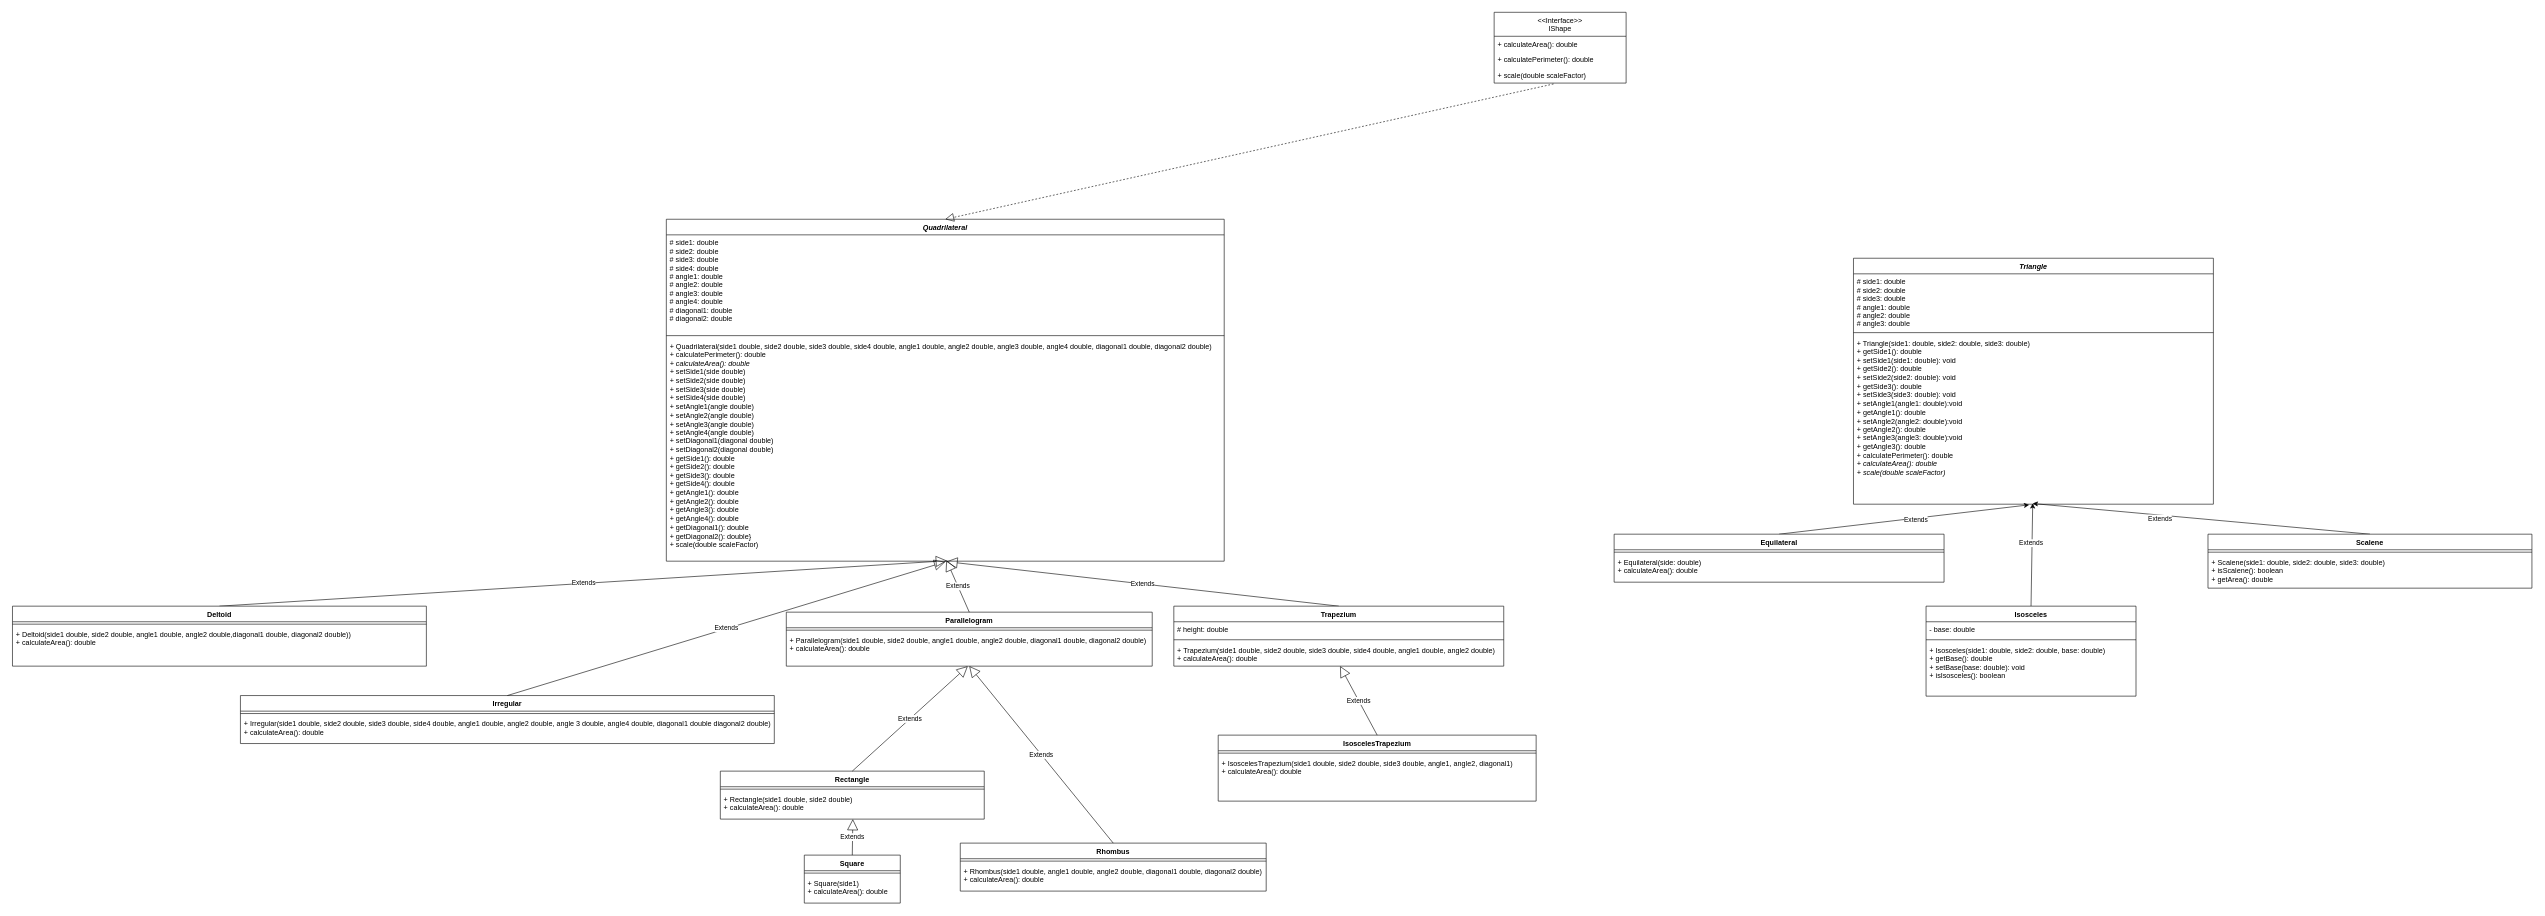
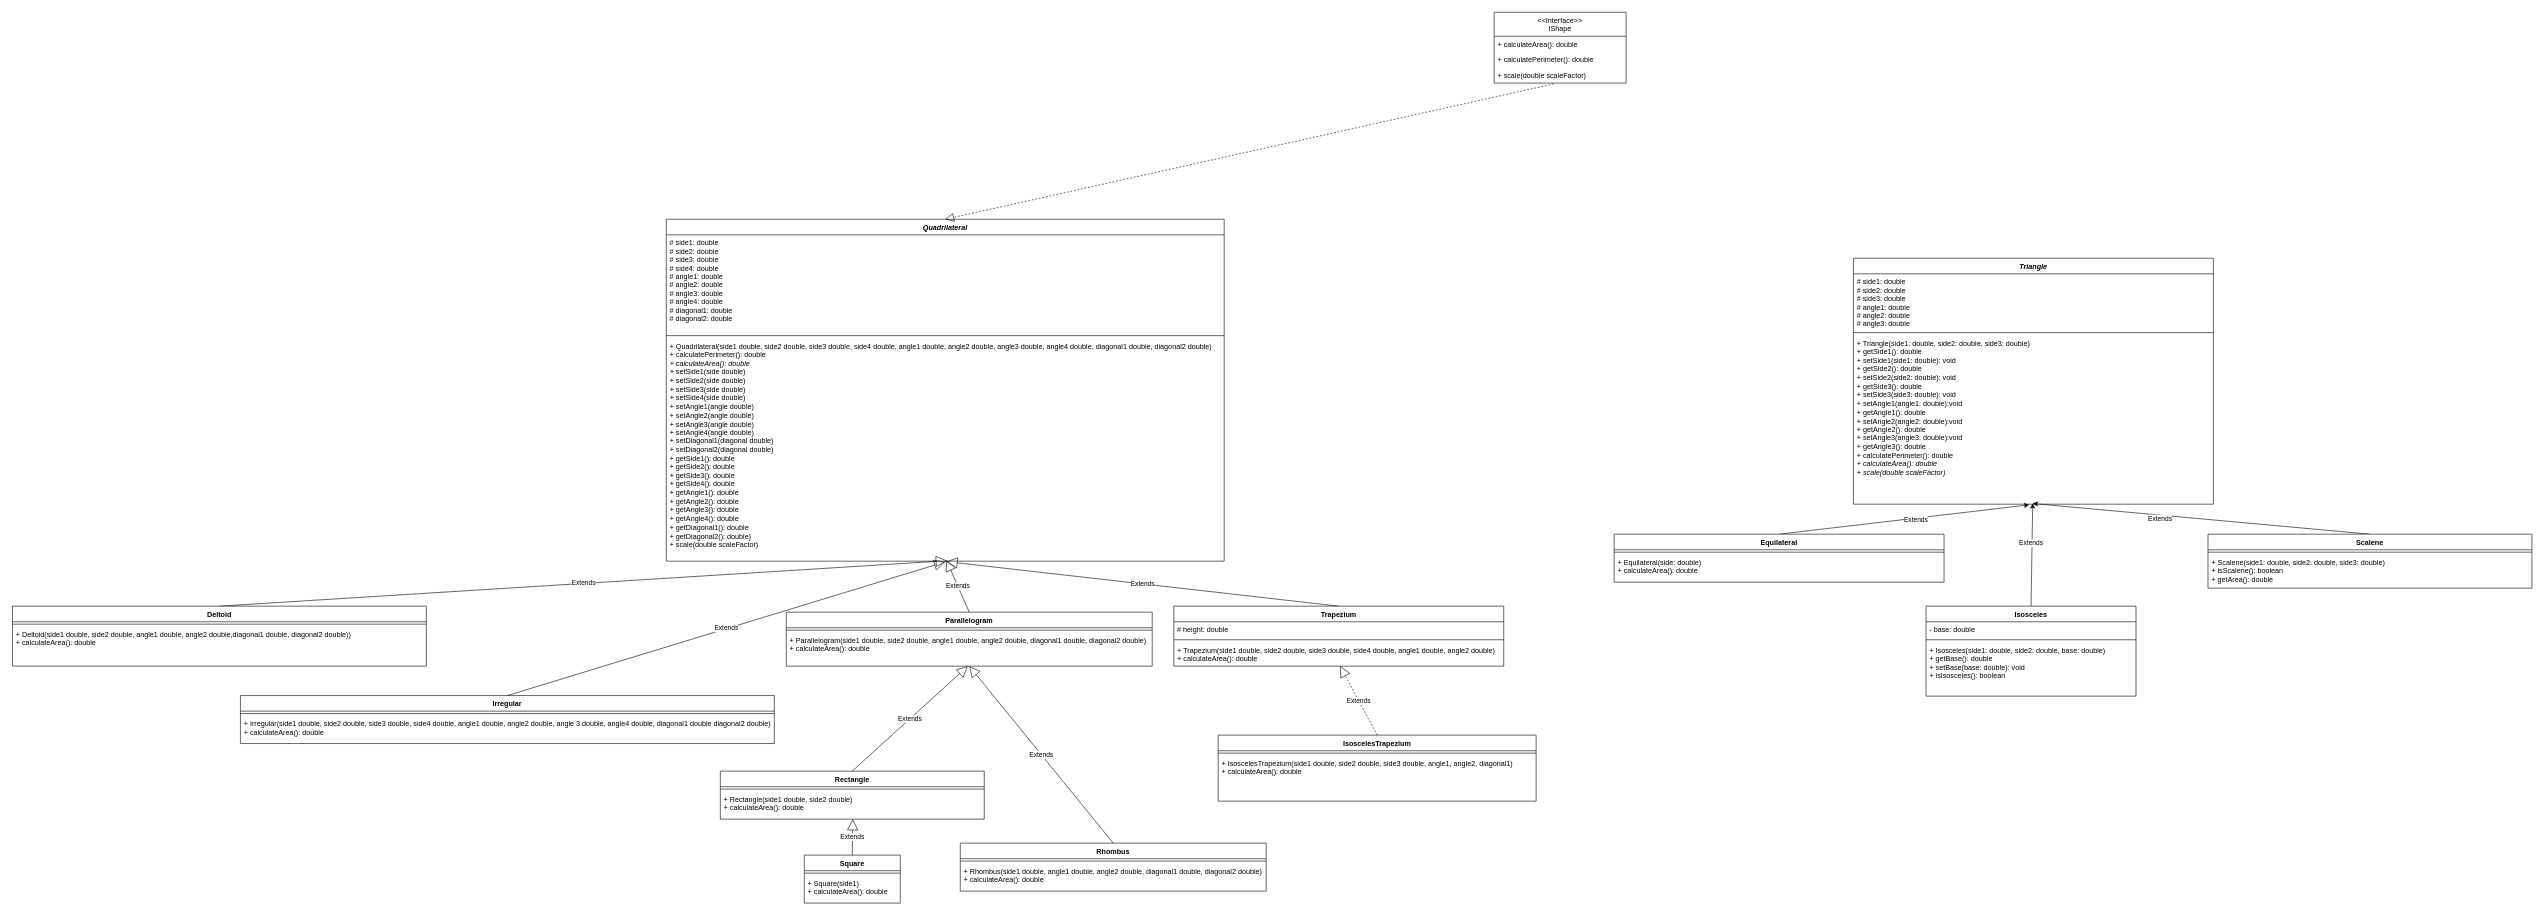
- <mxCell id="28" value="Extends" style="endArrow=block;endSize=16;endFill=0;html=1;exitX=0.5;exitY=0;exitDx=0;exitDy=0;entryX=0.504;entryY=0.998;entryDx=0;entryDy=0;entryPerimeter=0;" parent="1" source="12" target="35" edge="1"><mxGeometry width="160" relative="1" as="geometry"><mxPoint x="2100" y="1165" as="sourcePoint" /><mxPoint x="2260" y="1165" as="targetPoint" /></mxGeometry></mxCell>
+ <mxCell id="28" value="Extends" style="endArrow=block;endSize=16;endFill=0;html=1;exitX=0.5;exitY=0;exitDx=0;exitDy=0;entryX=0.504;entryY=0.998;entryDx=0;entryDy=0;entryPerimeter=0;dashed=1;" parent="1" source="12" target="35" edge="1"><mxGeometry width="160" relative="1" as="geometry"><mxPoint x="2100" y="1165" as="sourcePoint" /><mxPoint x="2260" y="1165" as="targetPoint" /></mxGeometry></mxCell>
